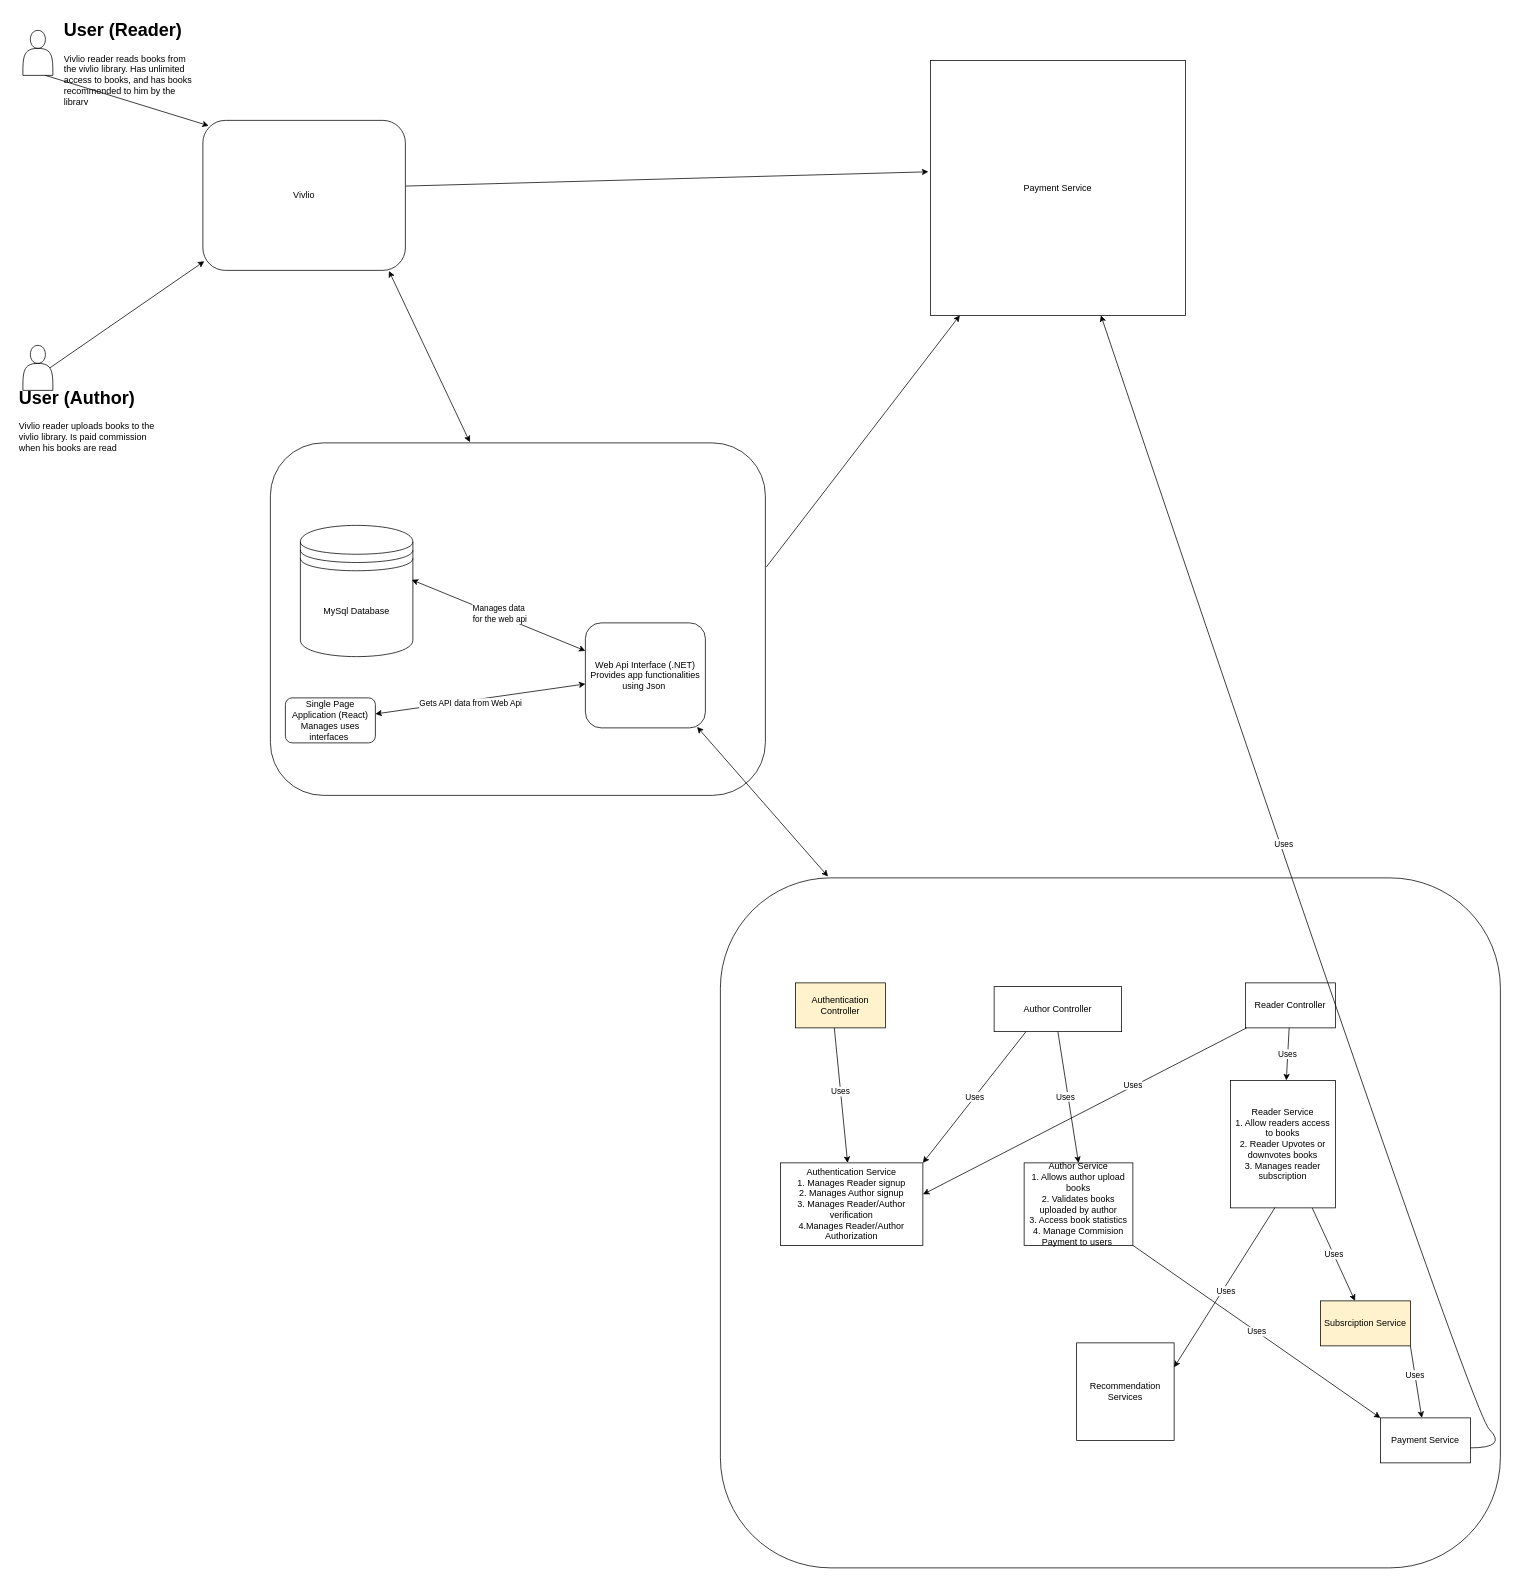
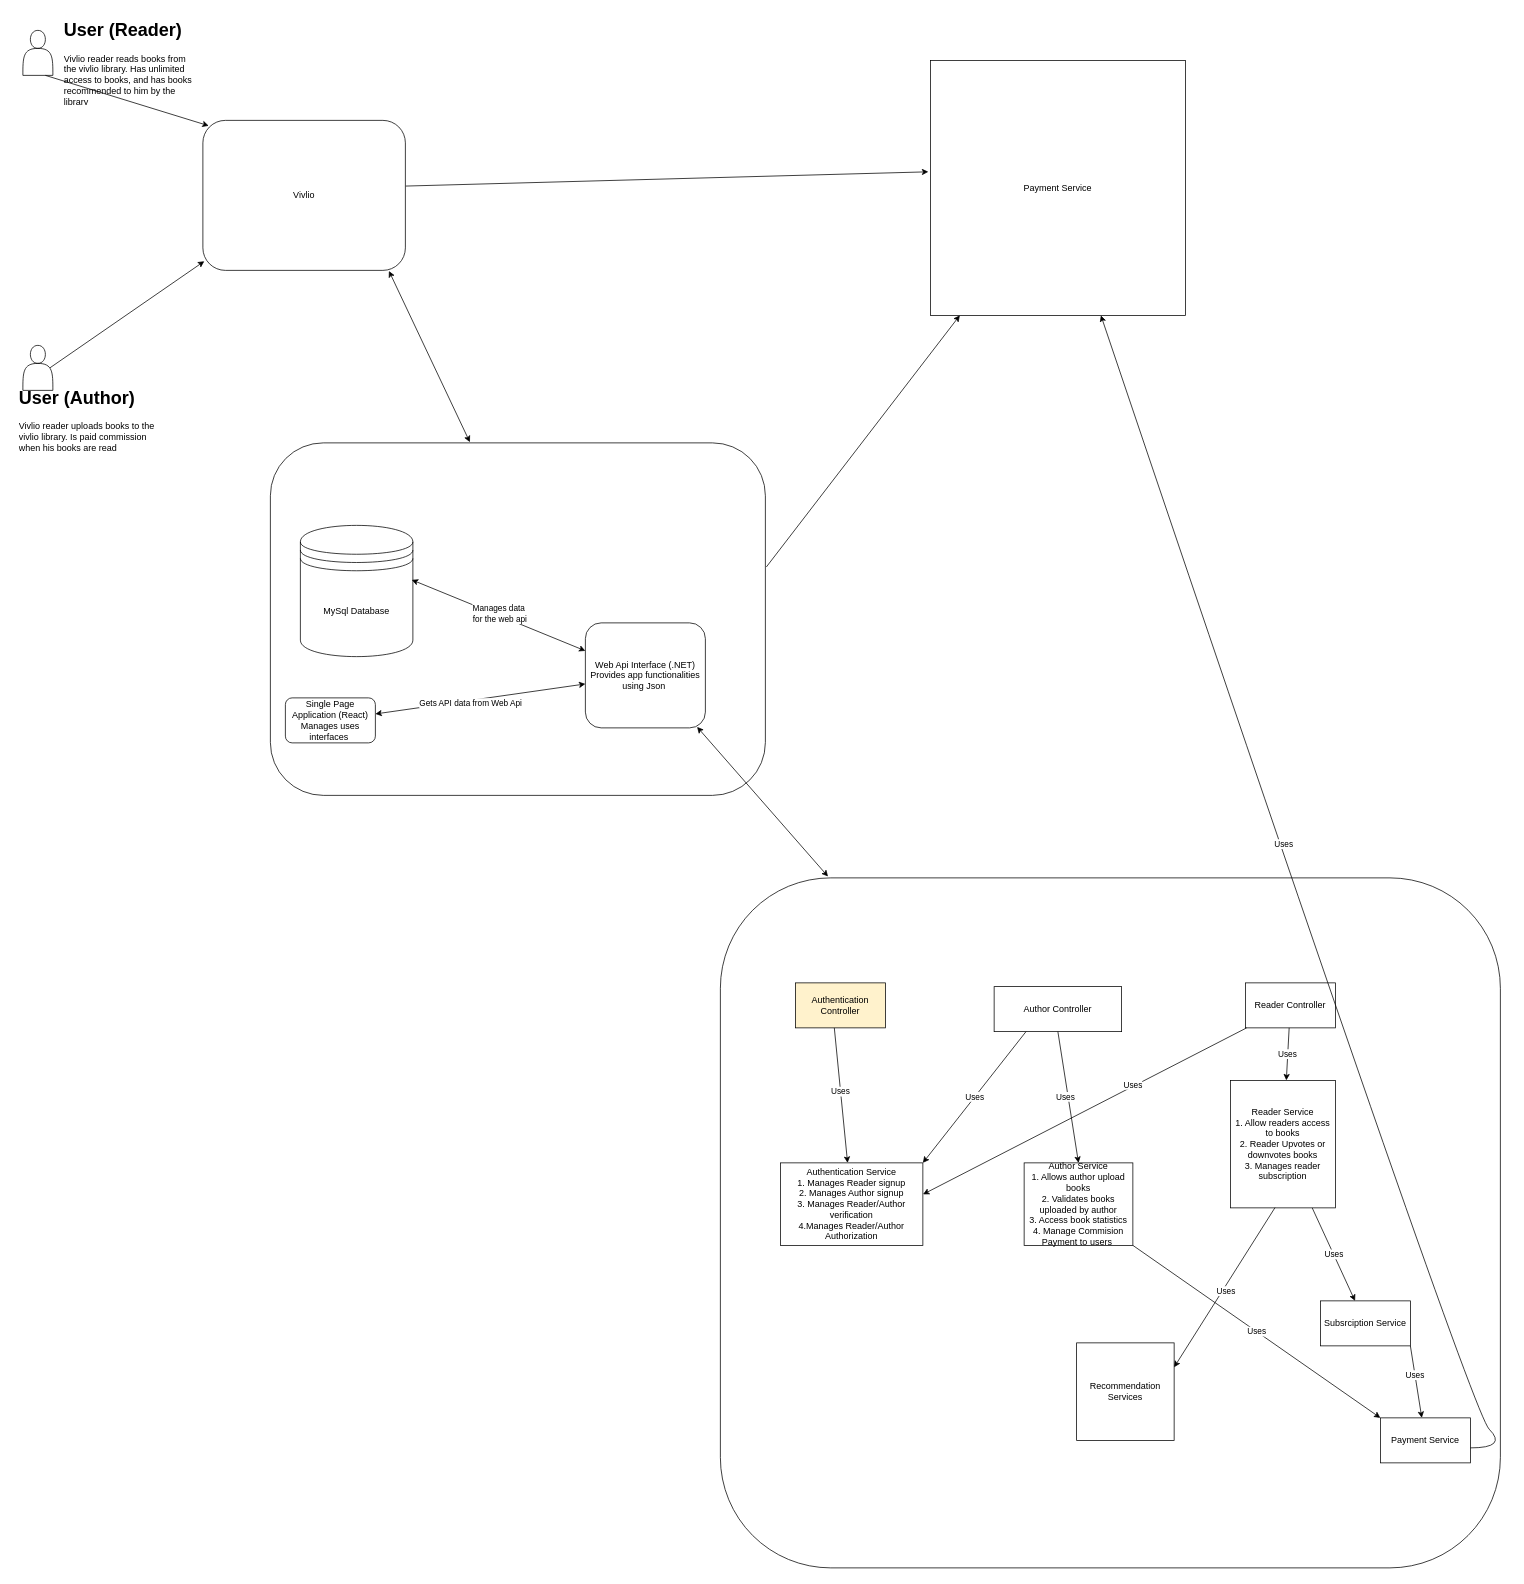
- <mxCell id="34" value="Subsrciption Service" style="rounded=0;whiteSpace=wrap;html=1;fillColor=#fff2cc;" vertex="1" parent="1"><mxGeometry x="1760" y="1734" width="120" height="60" as="geometry" /></mxCell>
+ <mxCell id="34" value="Subsrciption Service" style="rounded=0;whiteSpace=wrap;html=1;" vertex="1" parent="1"><mxGeometry x="1760" y="1734" width="120" height="60" as="geometry" /></mxCell>
